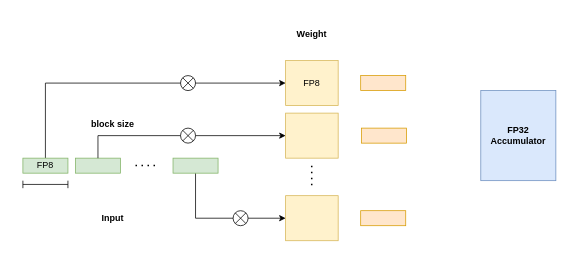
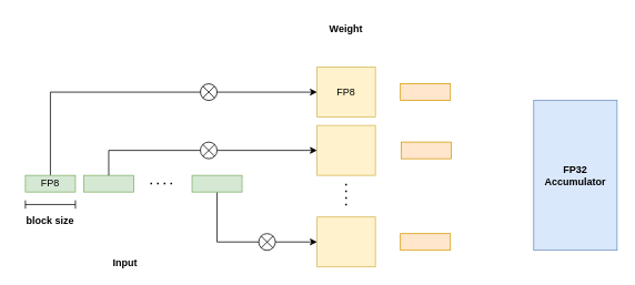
- <mxCell id="13" value="&lt;b&gt;Weight&lt;/b&gt;" style="text;html=1;align=center;verticalAlign=middle;whiteSpace=wrap;rounded=0;" vertex="1" parent="1"><mxGeometry x="385" y="30" width="60" height="30" as="geometry" /></mxCell>
+ <mxCell id="13" value="&lt;b&gt;Weight&lt;/b&gt;" style="text;html=1;align=center;verticalAlign=middle;whiteSpace=wrap;rounded=0;" vertex="1" parent="1"><mxGeometry x="385" y="20" width="60" height="30" as="geometry" /></mxCell>
- <mxCell id="15" value="&lt;b&gt;&lt;font style=&quot;font-size: 12px;&quot;&gt;block size&lt;/font&gt;&lt;/b&gt;" style="text;html=1;align=center;verticalAlign=middle;whiteSpace=wrap;rounded=0;" vertex="1" parent="1"><mxGeometry x="110" y="150" width="80" height="30" as="geometry" /></mxCell>
+ <mxCell id="15" value="&lt;b&gt;&lt;font style=&quot;font-size: 12px;&quot;&gt;block size&lt;/font&gt;&lt;/b&gt;" style="text;html=1;align=center;verticalAlign=middle;whiteSpace=wrap;rounded=0;" vertex="1" parent="1"><mxGeometry x="20" y="250" width="80" height="30" as="geometry" /></mxCell>
- <mxCell id="23" value="&lt;b&gt;FP32 Accumulator&lt;/b&gt;" style="rounded=0;whiteSpace=wrap;html=1;fillColor=#dae8fc;strokeColor=#6c8ebf;" vertex="1" parent="1"><mxGeometry x="640" y="120" width="100" height="120" as="geometry" /></mxCell>
+ <mxCell id="23" value="&lt;b&gt;FP32 Accumulator&lt;/b&gt;" style="rounded=0;whiteSpace=wrap;html=1;fillColor=#dae8fc;strokeColor=#6c8ebf;" vertex="1" parent="1"><mxGeometry x="640" y="120" width="100" height="180" as="geometry" /></mxCell>
- <mxCell id="12" value="&lt;b&gt;Input&lt;/b&gt;" style="text;html=1;align=center;verticalAlign=middle;whiteSpace=wrap;rounded=0;" vertex="1" parent="1"><mxGeometry x="120" y="275" width="60" height="30" as="geometry" /></mxCell>
+ <mxCell id="12" value="&lt;b&gt;Input&lt;/b&gt;" style="text;html=1;align=center;verticalAlign=middle;whiteSpace=wrap;rounded=0;" vertex="1" parent="1"><mxGeometry x="120" y="300" width="60" height="30" as="geometry" /></mxCell>
